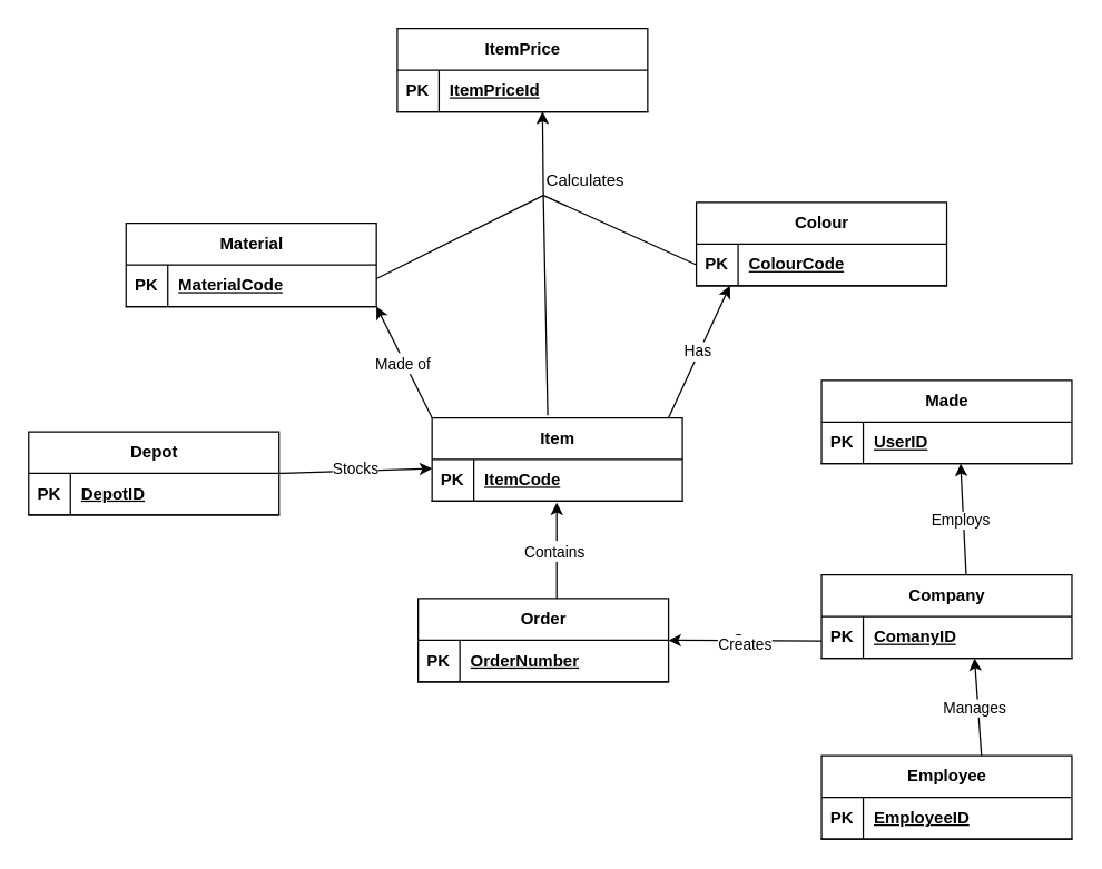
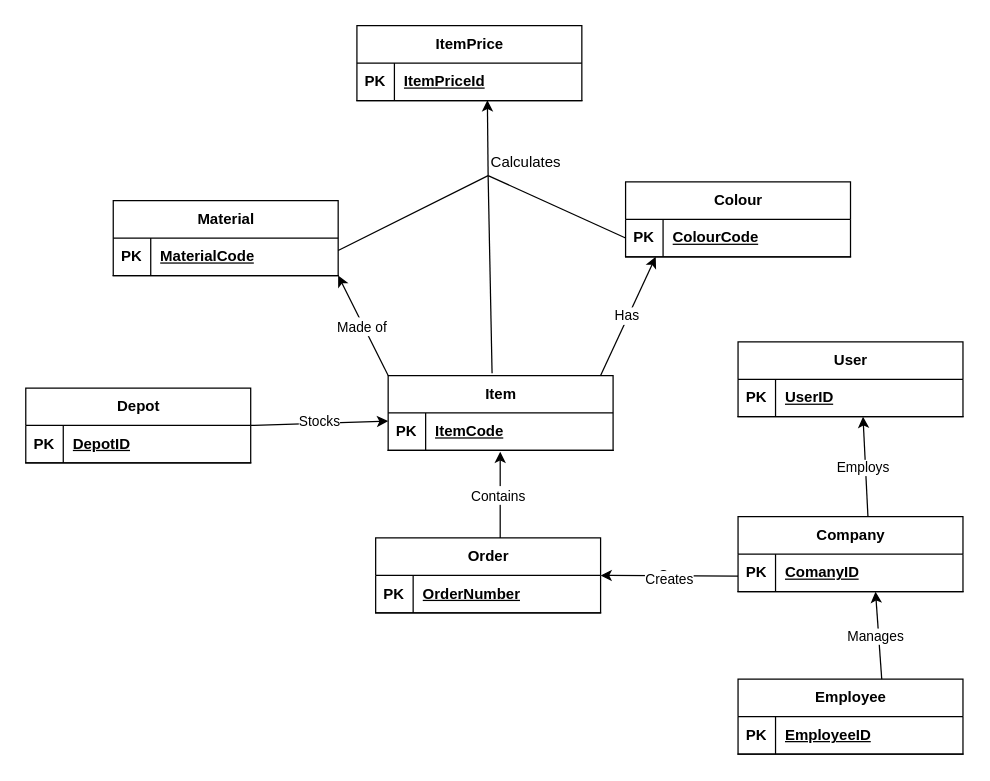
- <mxCell id="6" value="Made" style="shape=table;startSize=30;container=1;collapsible=1;childLayout=tableLayout;fixedRows=1;rowLines=0;fontStyle=1;align=center;resizeLast=1;html=1;" vertex="1" parent="1"><mxGeometry x="590" y="273" width="180" height="60" as="geometry" /></mxCell>
+ <mxCell id="6" value="User" style="shape=table;startSize=30;container=1;collapsible=1;childLayout=tableLayout;fixedRows=1;rowLines=0;fontStyle=1;align=center;resizeLast=1;html=1;" vertex="1" parent="1"><mxGeometry x="590" y="273" width="180" height="60" as="geometry" /></mxCell>
